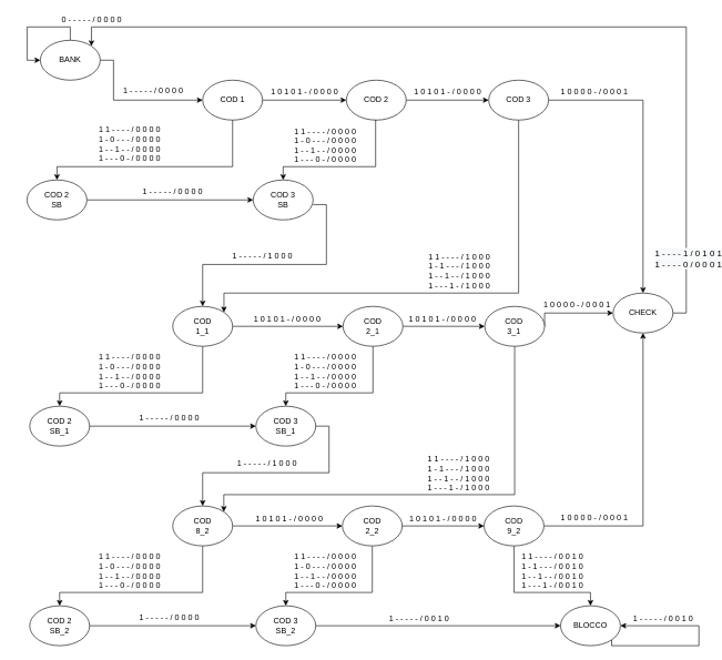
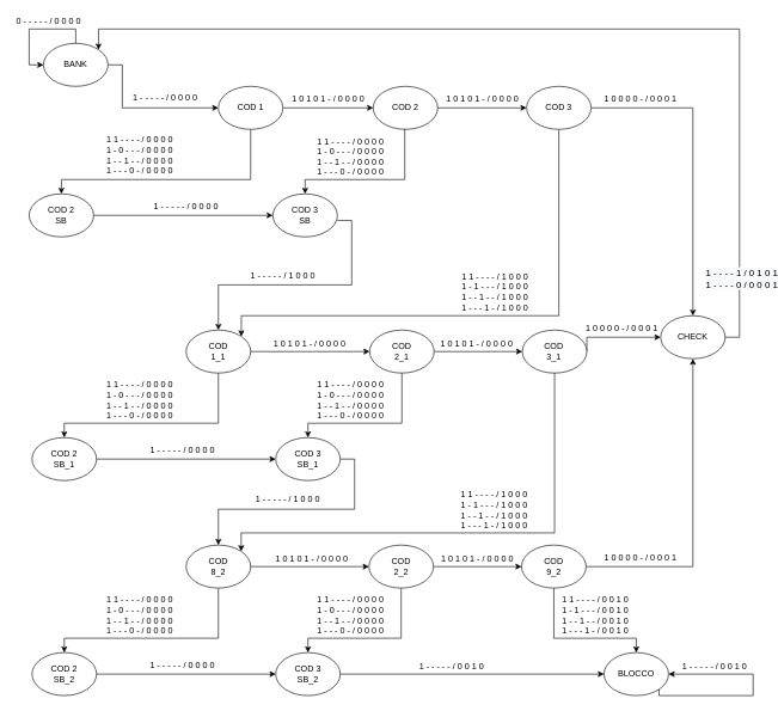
- <mxCell id="11" value="0 - - - - - / 0 0 0 0" style="text;html=1;strokeColor=none;fillColor=none;align=center;verticalAlign=middle;whiteSpace=wrap;rounded=0;" parent="1" vertex="1"><mxGeometry x="90" y="20" width="95" height="20" as="geometry" /></mxCell>
+ <mxCell id="11" value="0 - - - - - / 0 0 0 0" style="text;html=1;strokeColor=none;fillColor=none;align=center;verticalAlign=middle;whiteSpace=wrap;rounded=0;" parent="1" vertex="1"><mxGeometry x="20" y="20" width="95" height="20" as="geometry" /></mxCell>
